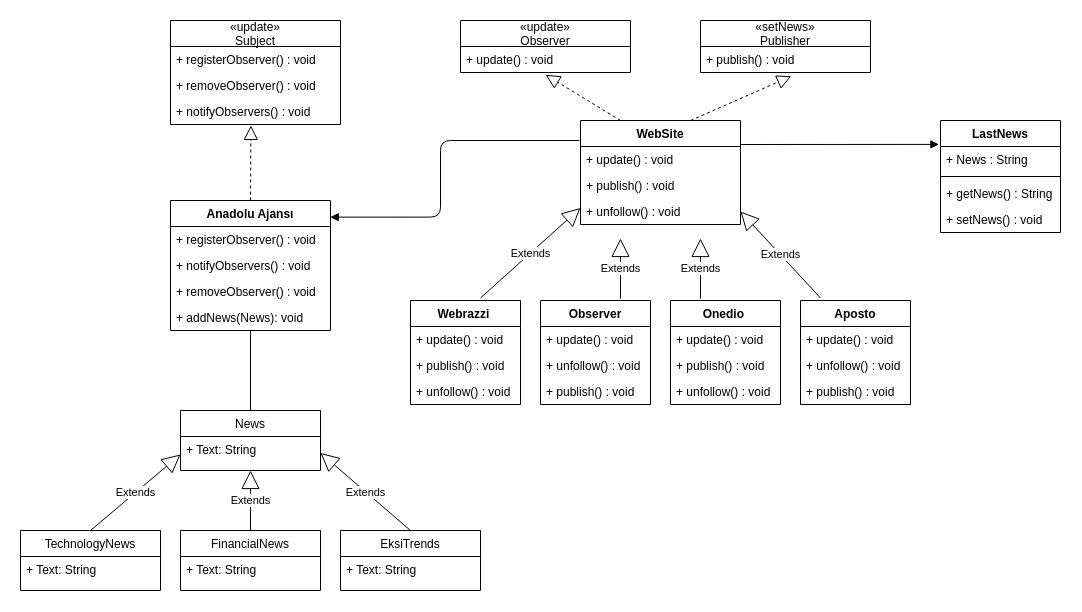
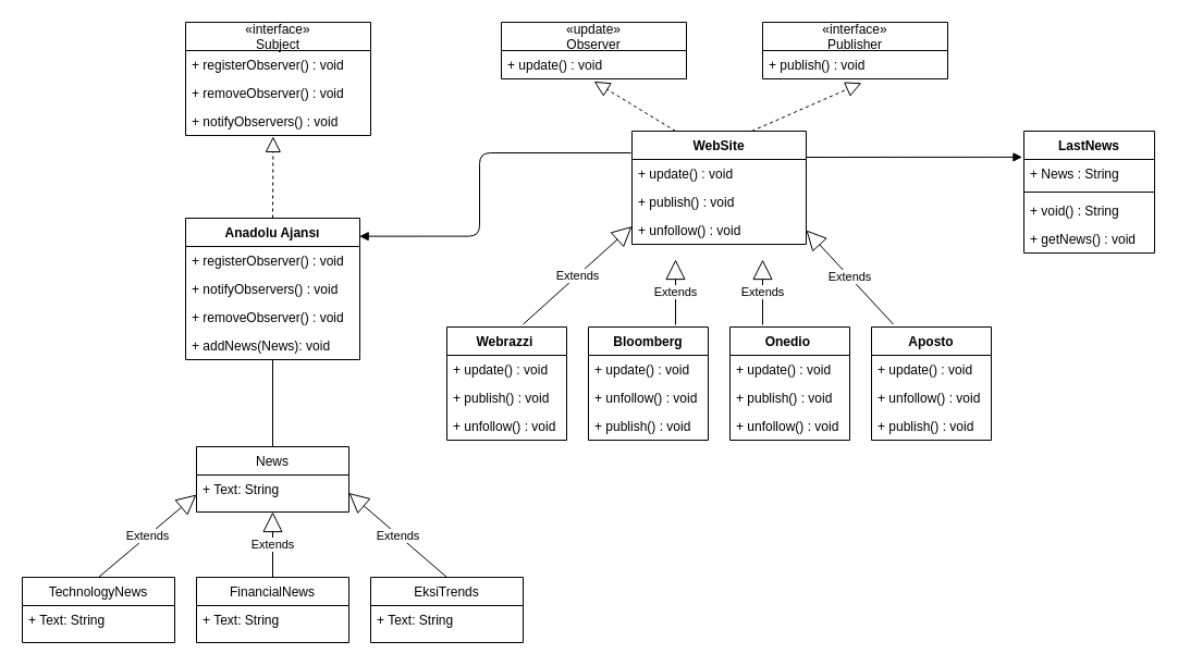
- <mxCell id="11" value="«update»&#10;Subject" style="swimlane;fontStyle=0;childLayout=stackLayout;horizontal=1;startSize=26;fillColor=none;horizontalStack=0;resizeParent=1;resizeParentMax=0;resizeLast=0;collapsible=1;marginBottom=0;" vertex="1" parent="1"><mxGeometry x="170" y="20" width="170" height="104" as="geometry" /></mxCell>
+ <mxCell id="11" value="«interface»&#10;Subject" style="swimlane;fontStyle=0;childLayout=stackLayout;horizontal=1;startSize=26;fillColor=none;horizontalStack=0;resizeParent=1;resizeParentMax=0;resizeLast=0;collapsible=1;marginBottom=0;" vertex="1" parent="1"><mxGeometry x="170" y="20" width="170" height="104" as="geometry" /></mxCell>
- <mxCell id="25" value="«setNews»&#10;Publisher" style="swimlane;fontStyle=0;childLayout=stackLayout;horizontal=1;startSize=26;fillColor=none;horizontalStack=0;resizeParent=1;resizeParentMax=0;resizeLast=0;collapsible=1;marginBottom=0;" vertex="1" parent="1"><mxGeometry x="700" y="20" width="170" height="52" as="geometry" /></mxCell>
+ <mxCell id="25" value="«interface»&#10;Publisher" style="swimlane;fontStyle=0;childLayout=stackLayout;horizontal=1;startSize=26;fillColor=none;horizontalStack=0;resizeParent=1;resizeParentMax=0;resizeLast=0;collapsible=1;marginBottom=0;" vertex="1" parent="1"><mxGeometry x="700" y="20" width="170" height="52" as="geometry" /></mxCell>
- <mxCell id="58" value="+ getNews() : String" style="text;strokeColor=none;fillColor=none;align=left;verticalAlign=top;spacingLeft=4;spacingRight=4;overflow=hidden;rotatable=0;points=[[0,0.5],[1,0.5]];portConstraint=eastwest;" vertex="1" parent="55"><mxGeometry y="60" width="120" height="26" as="geometry" /></mxCell>
+ <mxCell id="58" value="+ void() : String" style="text;strokeColor=none;fillColor=none;align=left;verticalAlign=top;spacingLeft=4;spacingRight=4;overflow=hidden;rotatable=0;points=[[0,0.5],[1,0.5]];portConstraint=eastwest;" vertex="1" parent="55"><mxGeometry y="60" width="120" height="26" as="geometry" /></mxCell>
- <mxCell id="59" value="+ setNews() : void" style="text;strokeColor=none;fillColor=none;align=left;verticalAlign=top;spacingLeft=4;spacingRight=4;overflow=hidden;rotatable=0;points=[[0,0.5],[1,0.5]];portConstraint=eastwest;" vertex="1" parent="55"><mxGeometry y="86" width="120" height="26" as="geometry" /></mxCell>
+ <mxCell id="59" value="+ getNews() : void" style="text;strokeColor=none;fillColor=none;align=left;verticalAlign=top;spacingLeft=4;spacingRight=4;overflow=hidden;rotatable=0;points=[[0,0.5],[1,0.5]];portConstraint=eastwest;" vertex="1" parent="55"><mxGeometry y="86" width="120" height="26" as="geometry" /></mxCell>
- <mxCell id="42" value="Observer" style="swimlane;fontStyle=1;align=center;verticalAlign=top;childLayout=stackLayout;horizontal=1;startSize=26;horizontalStack=0;resizeParent=1;resizeParentMax=0;resizeLast=0;collapsible=1;marginBottom=0;" vertex="1" parent="1"><mxGeometry x="540" y="300" width="110" height="104" as="geometry" /></mxCell>
+ <mxCell id="42" value="Bloomberg" style="swimlane;fontStyle=1;align=center;verticalAlign=top;childLayout=stackLayout;horizontal=1;startSize=26;horizontalStack=0;resizeParent=1;resizeParentMax=0;resizeLast=0;collapsible=1;marginBottom=0;" vertex="1" parent="1"><mxGeometry x="540" y="300" width="110" height="104" as="geometry" /></mxCell>
